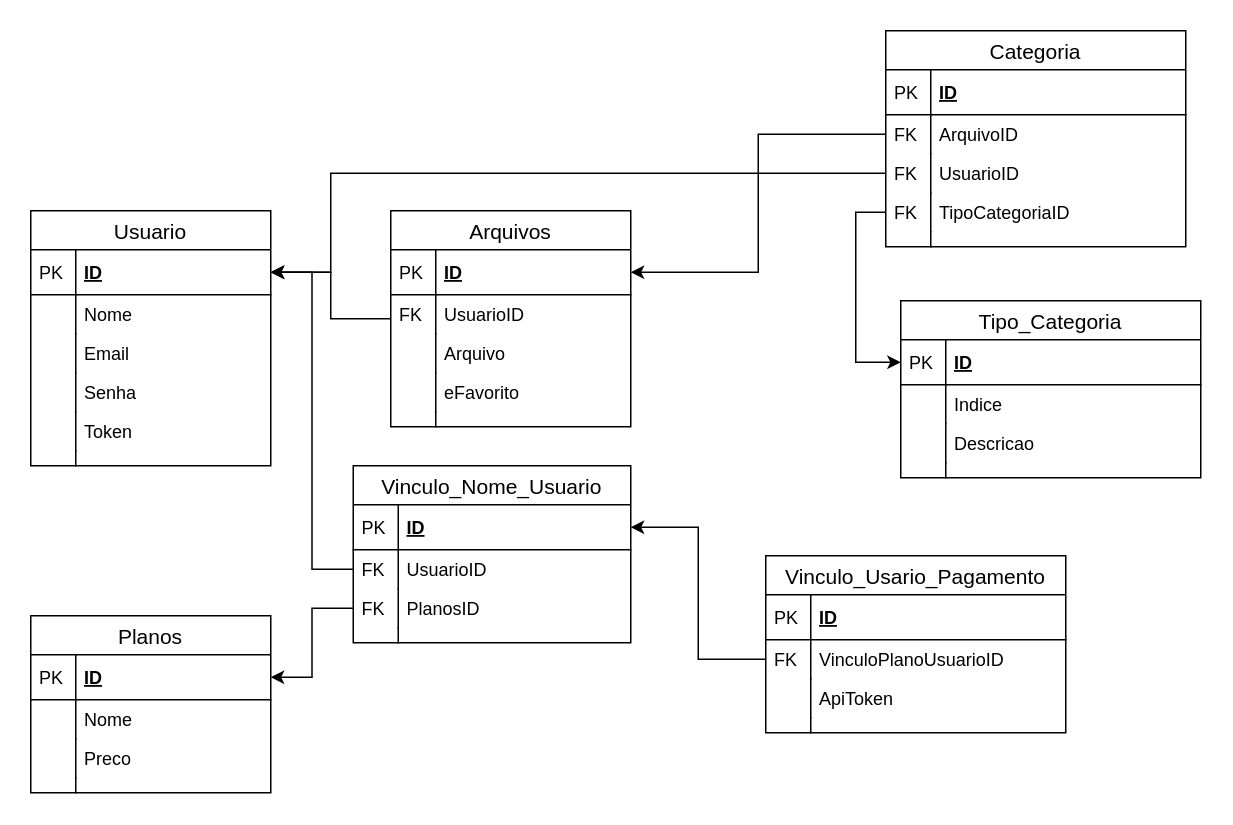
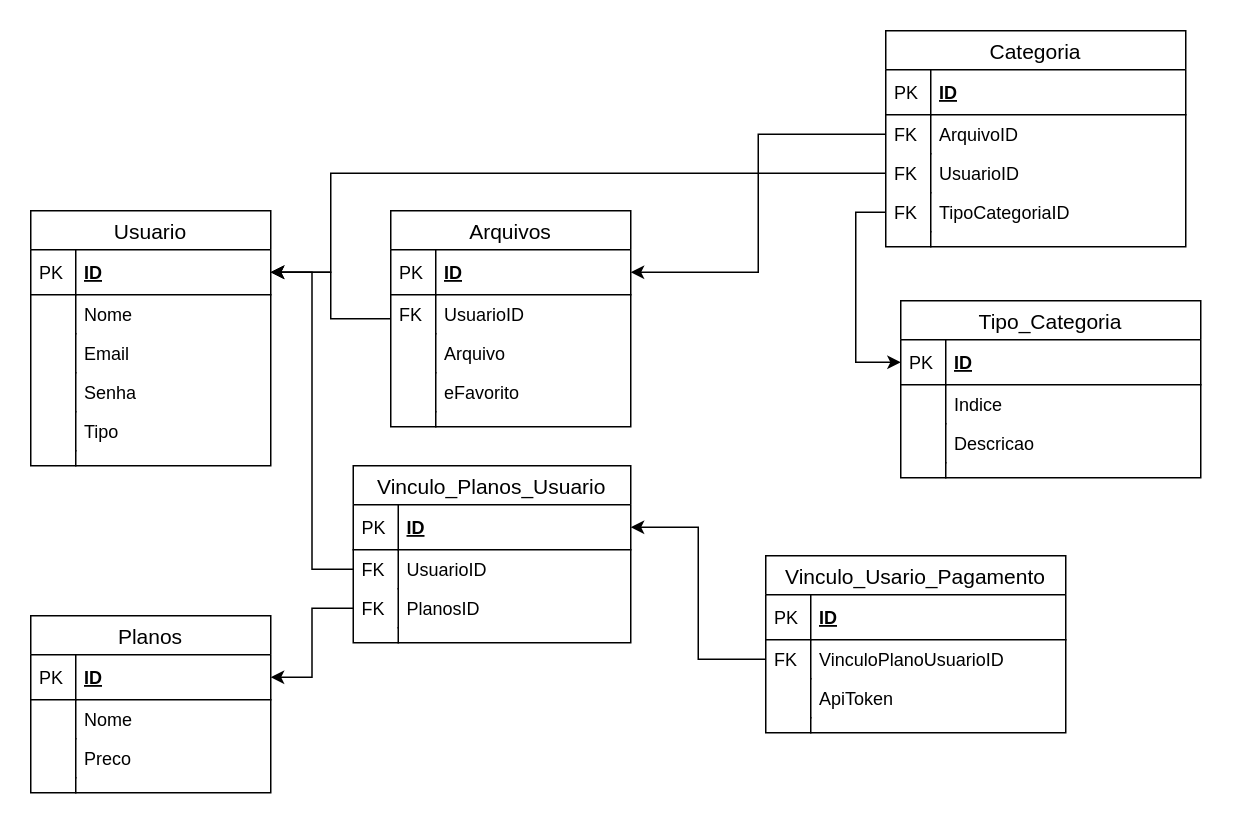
- <mxCell id="11" value="Token" style="shape=partialRectangle;top=0;left=0;right=0;bottom=0;align=left;verticalAlign=top;fillColor=none;spacingLeft=34;spacingRight=4;overflow=hidden;rotatable=0;points=[[0,0.5],[1,0.5]];portConstraint=eastwest;dropTarget=0;fontSize=12;" parent="2" vertex="1"><mxGeometry y="134" width="160" height="26" as="geometry" /></mxCell>
+ <mxCell id="11" value="Tipo" style="shape=partialRectangle;top=0;left=0;right=0;bottom=0;align=left;verticalAlign=top;fillColor=none;spacingLeft=34;spacingRight=4;overflow=hidden;rotatable=0;points=[[0,0.5],[1,0.5]];portConstraint=eastwest;dropTarget=0;fontSize=12;" parent="2" vertex="1"><mxGeometry y="134" width="160" height="26" as="geometry" /></mxCell>
- <mxCell id="15" value="Vinculo_Nome_Usuario" style="swimlane;fontStyle=0;childLayout=stackLayout;horizontal=1;startSize=26;horizontalStack=0;resizeParent=1;resizeParentMax=0;resizeLast=0;collapsible=1;marginBottom=0;align=center;fontSize=14;" parent="1" vertex="1"><mxGeometry x="235" y="310" width="185" height="118" as="geometry" /></mxCell>
+ <mxCell id="15" value="Vinculo_Planos_Usuario" style="swimlane;fontStyle=0;childLayout=stackLayout;horizontal=1;startSize=26;horizontalStack=0;resizeParent=1;resizeParentMax=0;resizeLast=0;collapsible=1;marginBottom=0;align=center;fontSize=14;" parent="1" vertex="1"><mxGeometry x="235" y="310" width="185" height="118" as="geometry" /></mxCell>
